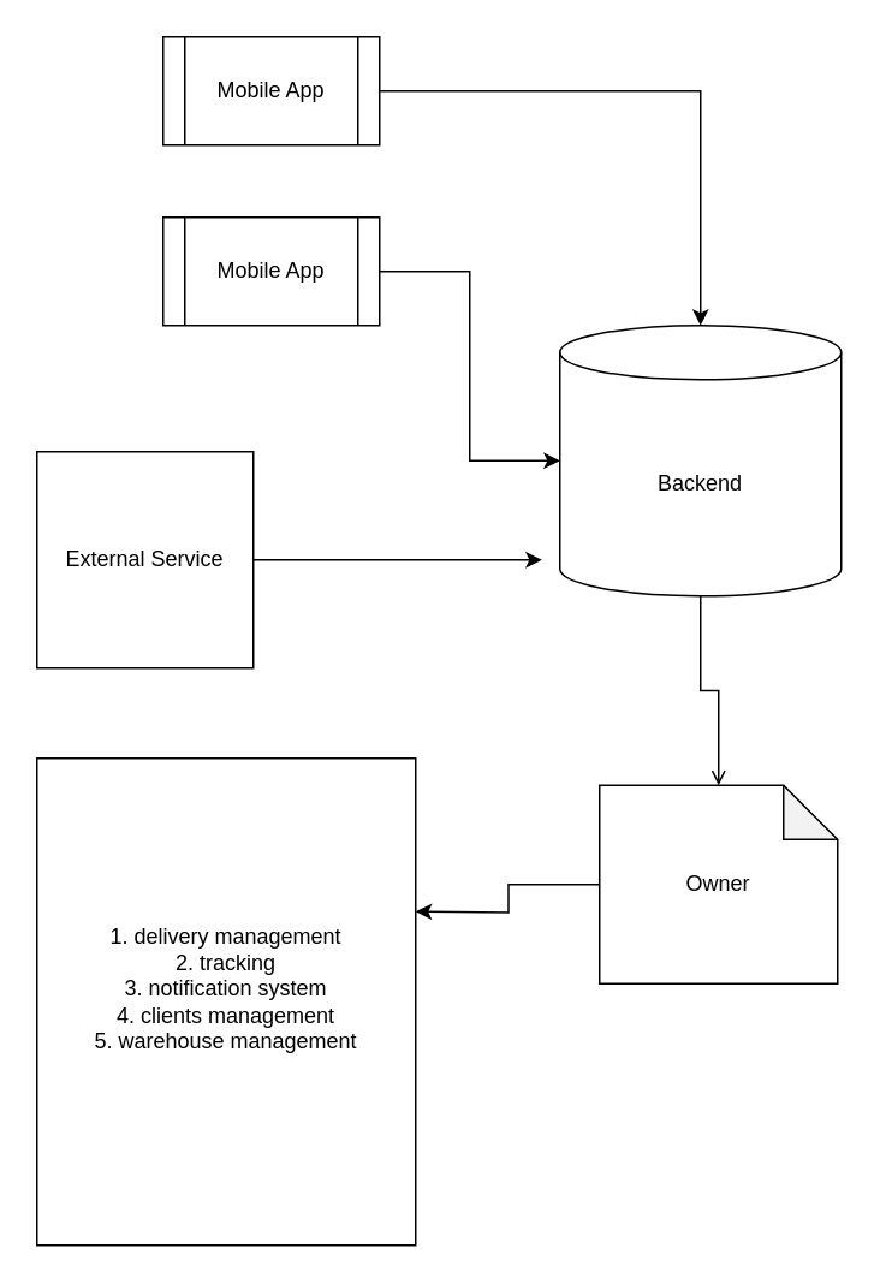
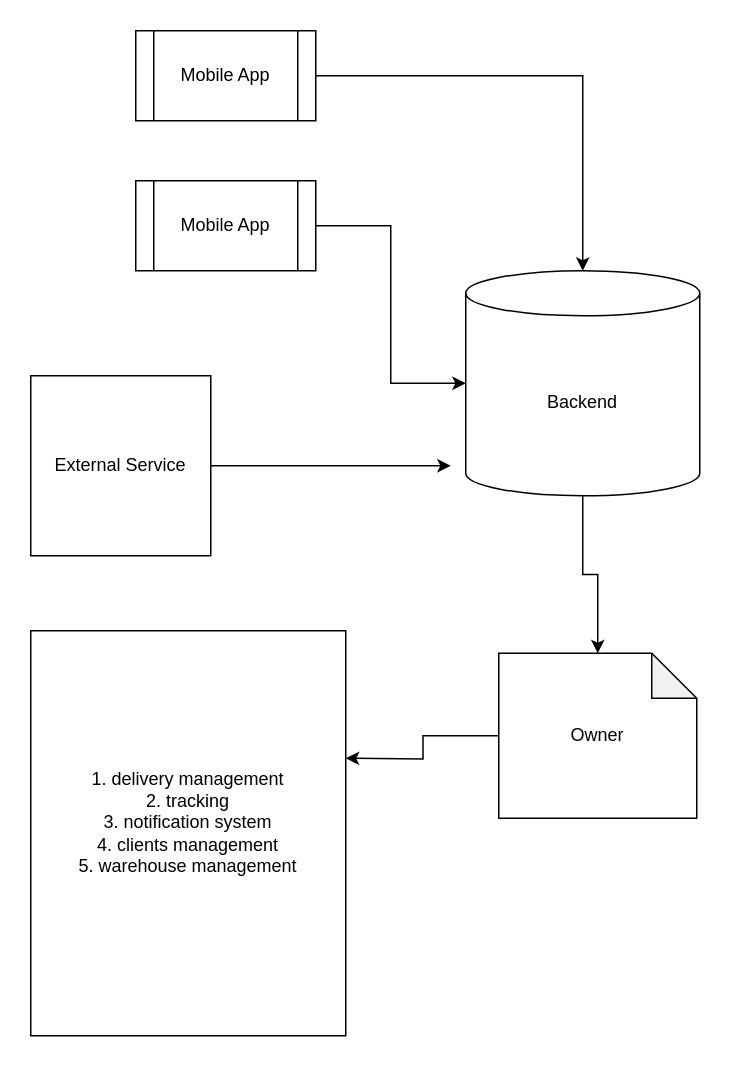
- <mxCell id="2" style="edgeStyle=orthogonalEdgeStyle;rounded=0;orthogonalLoop=1;jettySize=auto;html=1;endArrow=open;" edge="1" parent="1" source="3" target="11"><mxGeometry relative="1" as="geometry" /></mxCell>
+ <mxCell id="2" style="edgeStyle=orthogonalEdgeStyle;rounded=0;orthogonalLoop=1;jettySize=auto;html=1;" edge="1" parent="1" source="3" target="11"><mxGeometry relative="1" as="geometry" /></mxCell>
